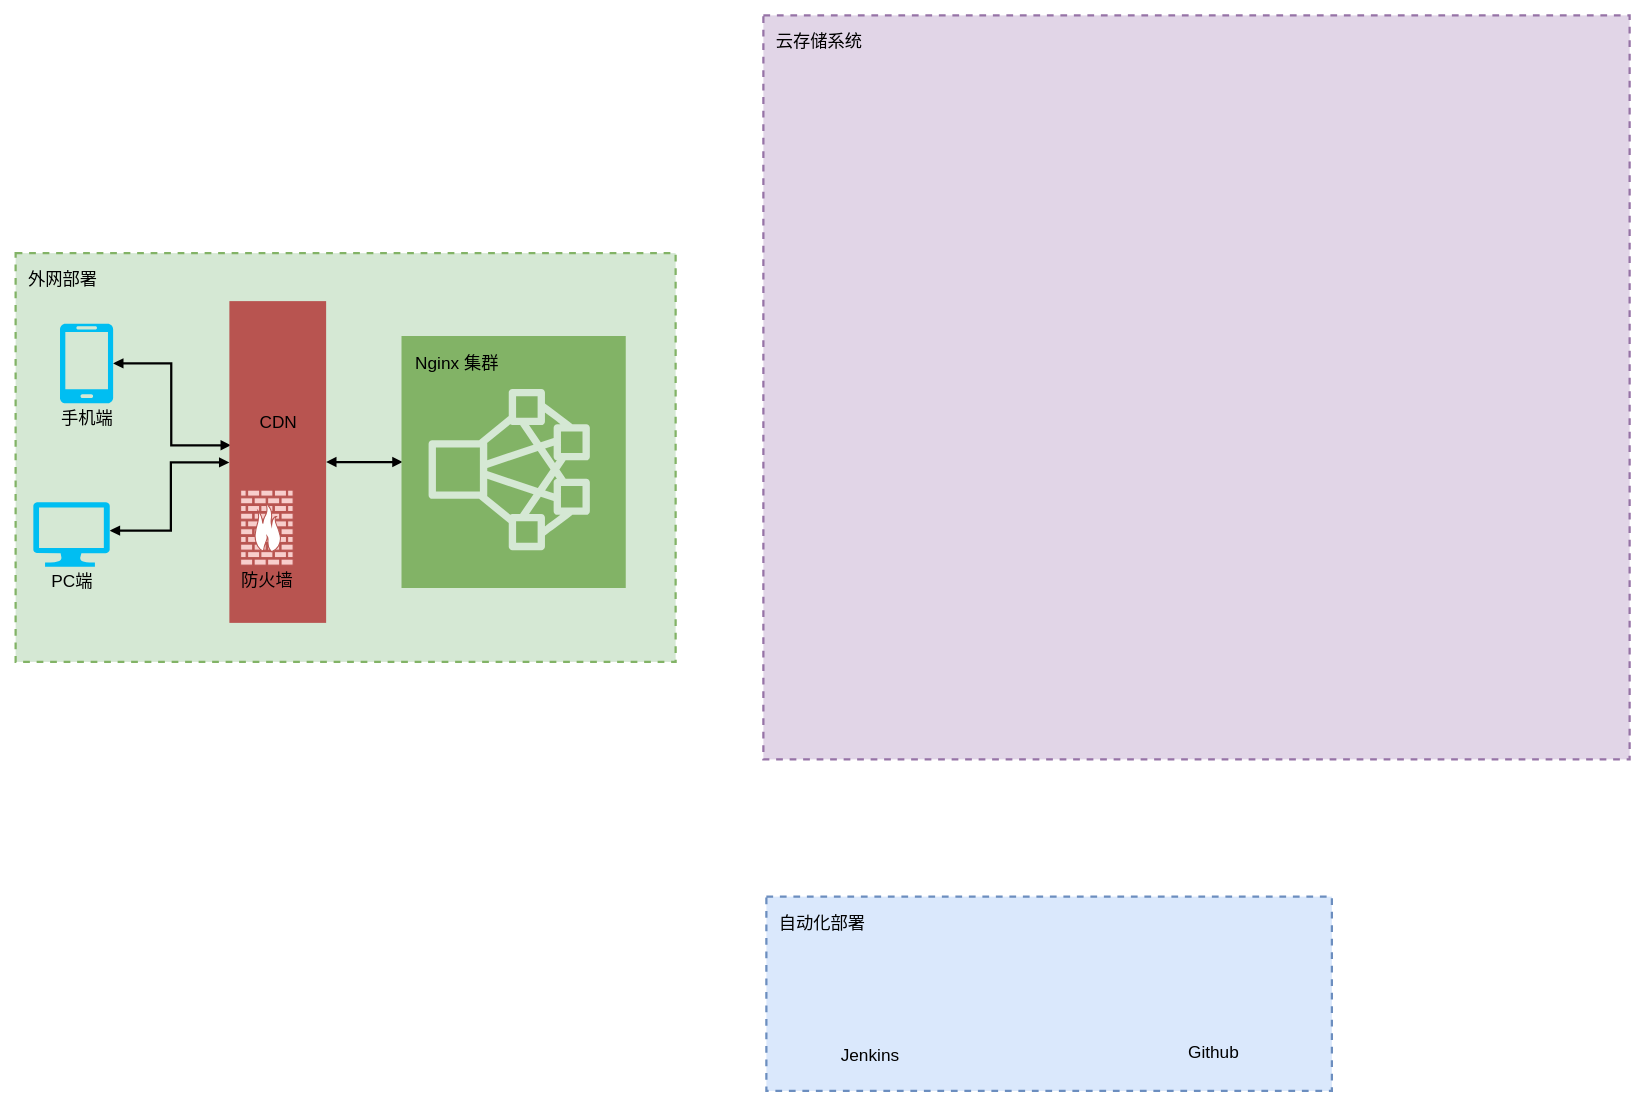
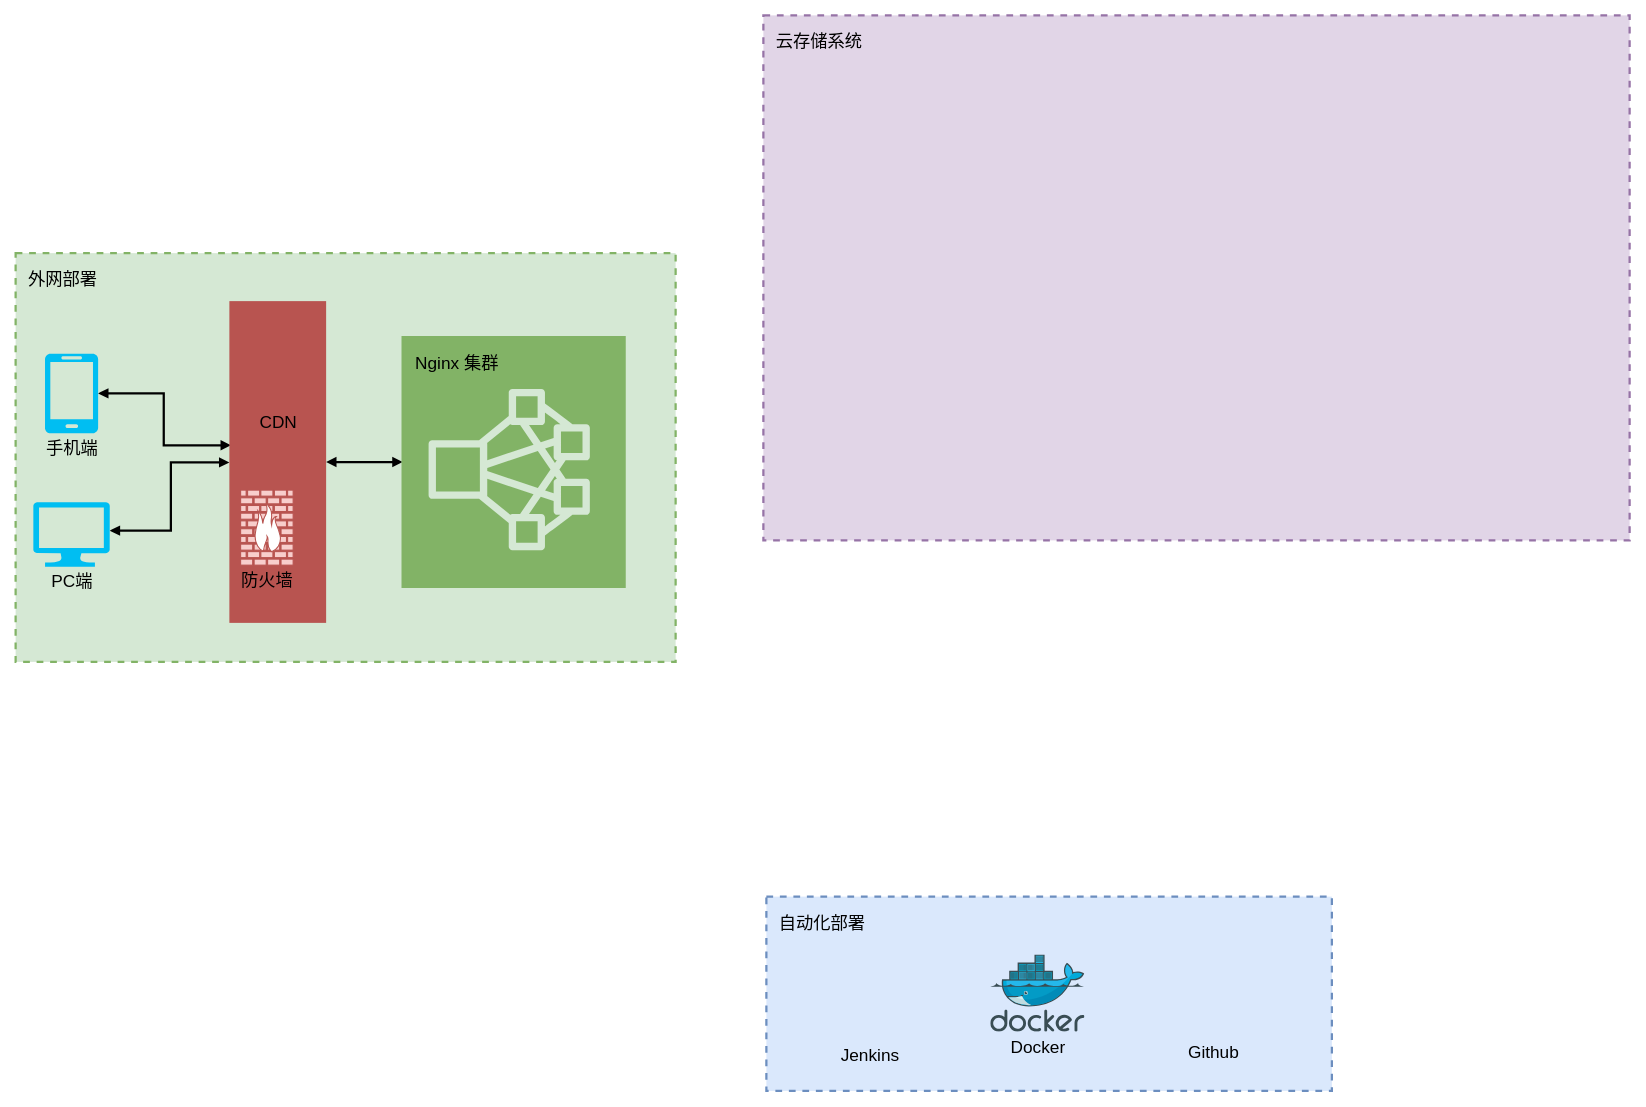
- <mxCell id="4" value="手机端" style="verticalLabelPosition=bottom;html=1;verticalAlign=top;align=center;strokeColor=none;fillColor=#00BEF2;shape=mxgraph.azure.mobile;pointerEvents=1;rounded=1;dashed=1;fontSize=23;" vertex="1" parent="1"><mxGeometry x="79" y="431" width="71" height="106" as="geometry" /></mxCell>
+ <mxCell id="4" value="手机端" style="verticalLabelPosition=bottom;html=1;verticalAlign=top;align=center;strokeColor=none;fillColor=#00BEF2;shape=mxgraph.azure.mobile;pointerEvents=1;rounded=1;dashed=1;fontSize=23;" vertex="1" parent="1"><mxGeometry x="59" y="471" width="71" height="106" as="geometry" /></mxCell>
- <mxCell id="17" value="云存储系统" style="rounded=0;whiteSpace=wrap;html=1;dashed=1;fontSize=23;strokeWidth=3;fillColor=#e1d5e7;align=left;verticalAlign=top;spacingTop=15;spacing=2;spacingLeft=15;strokeColor=#9673a6;" vertex="1" parent="1"><mxGeometry x="1017" y="20" width="1155" height="992" as="geometry" /></mxCell>
+ <mxCell id="17" value="云存储系统" style="rounded=0;whiteSpace=wrap;html=1;dashed=1;fontSize=23;strokeWidth=3;fillColor=#e1d5e7;align=left;verticalAlign=top;spacingTop=15;spacing=2;spacingLeft=15;strokeColor=#9673a6;" vertex="1" parent="1"><mxGeometry x="1017" y="20" width="1155" height="700" as="geometry" /></mxCell>
+ <mxCell id="8" value="Docker" style="sketch=0;aspect=fixed;html=1;points=[];align=center;image;fontSize=23;image=img/lib/mscae/Docker.svg;rounded=1;dashed=1;strokeWidth=3;fillColor=none;gradientColor=none;labelBackgroundColor=none;" vertex="1" parent="1"><mxGeometry x="1320" y="1272.5" width="125.62" height="103" as="geometry" /></mxCell>
